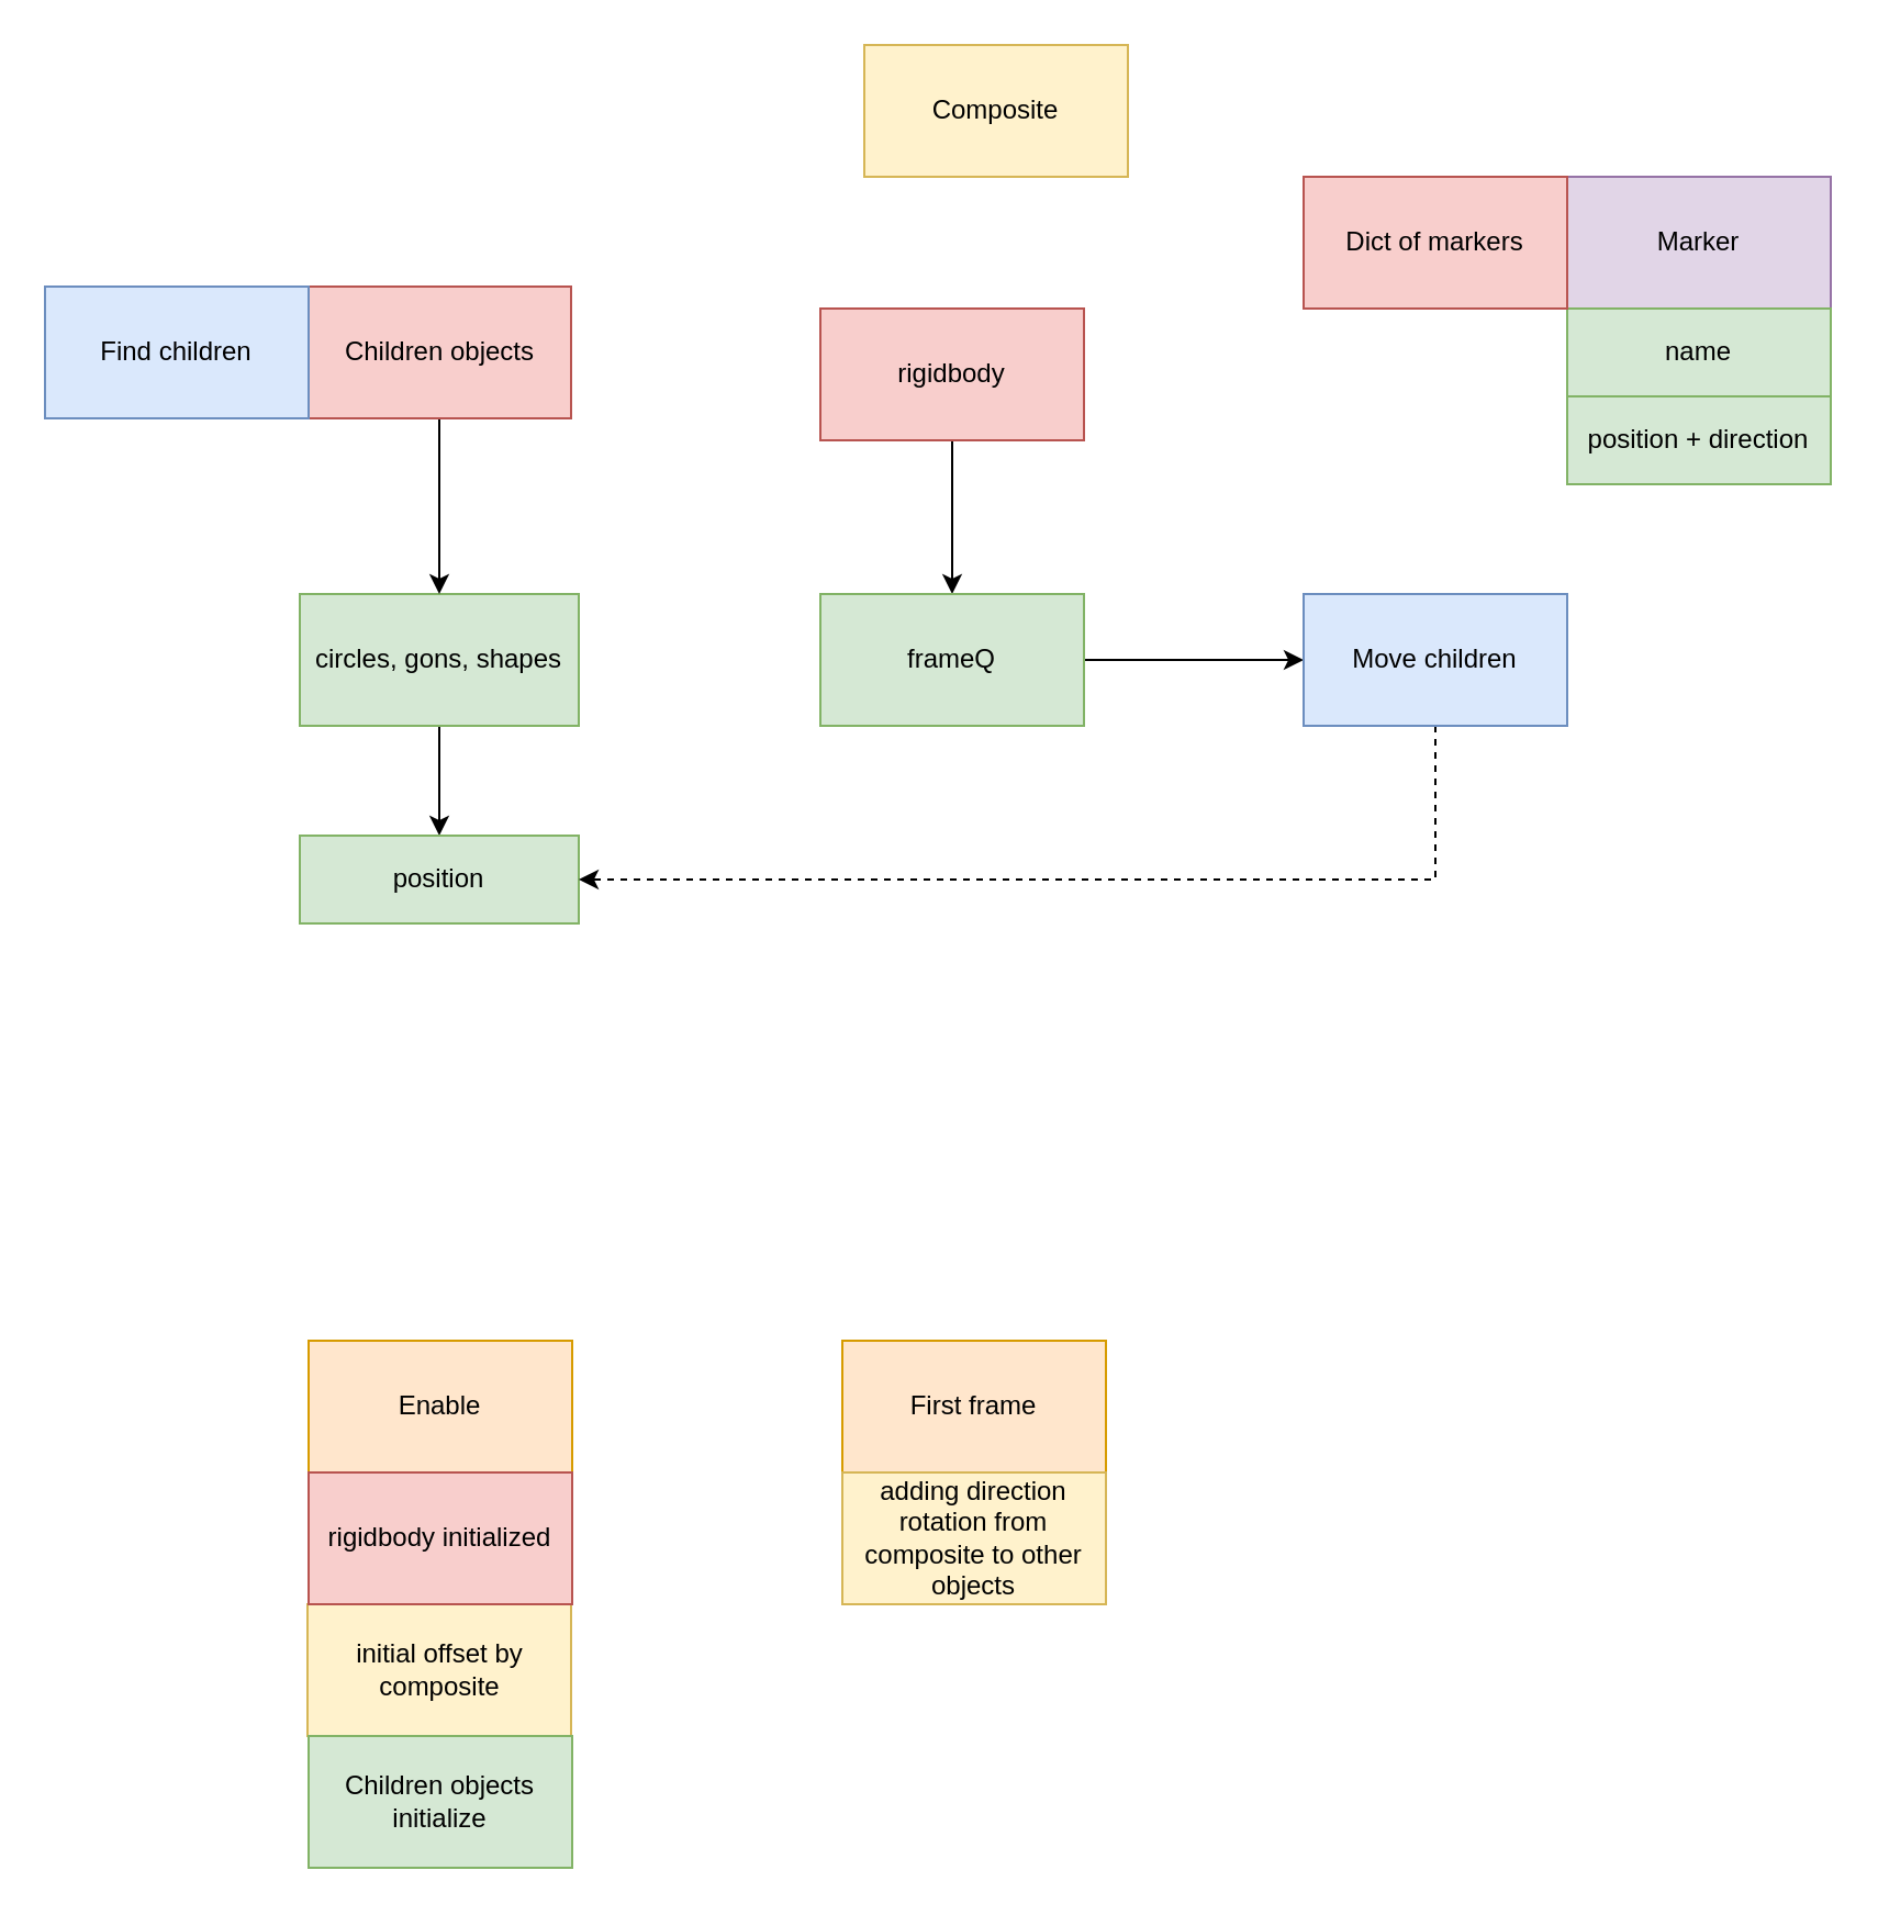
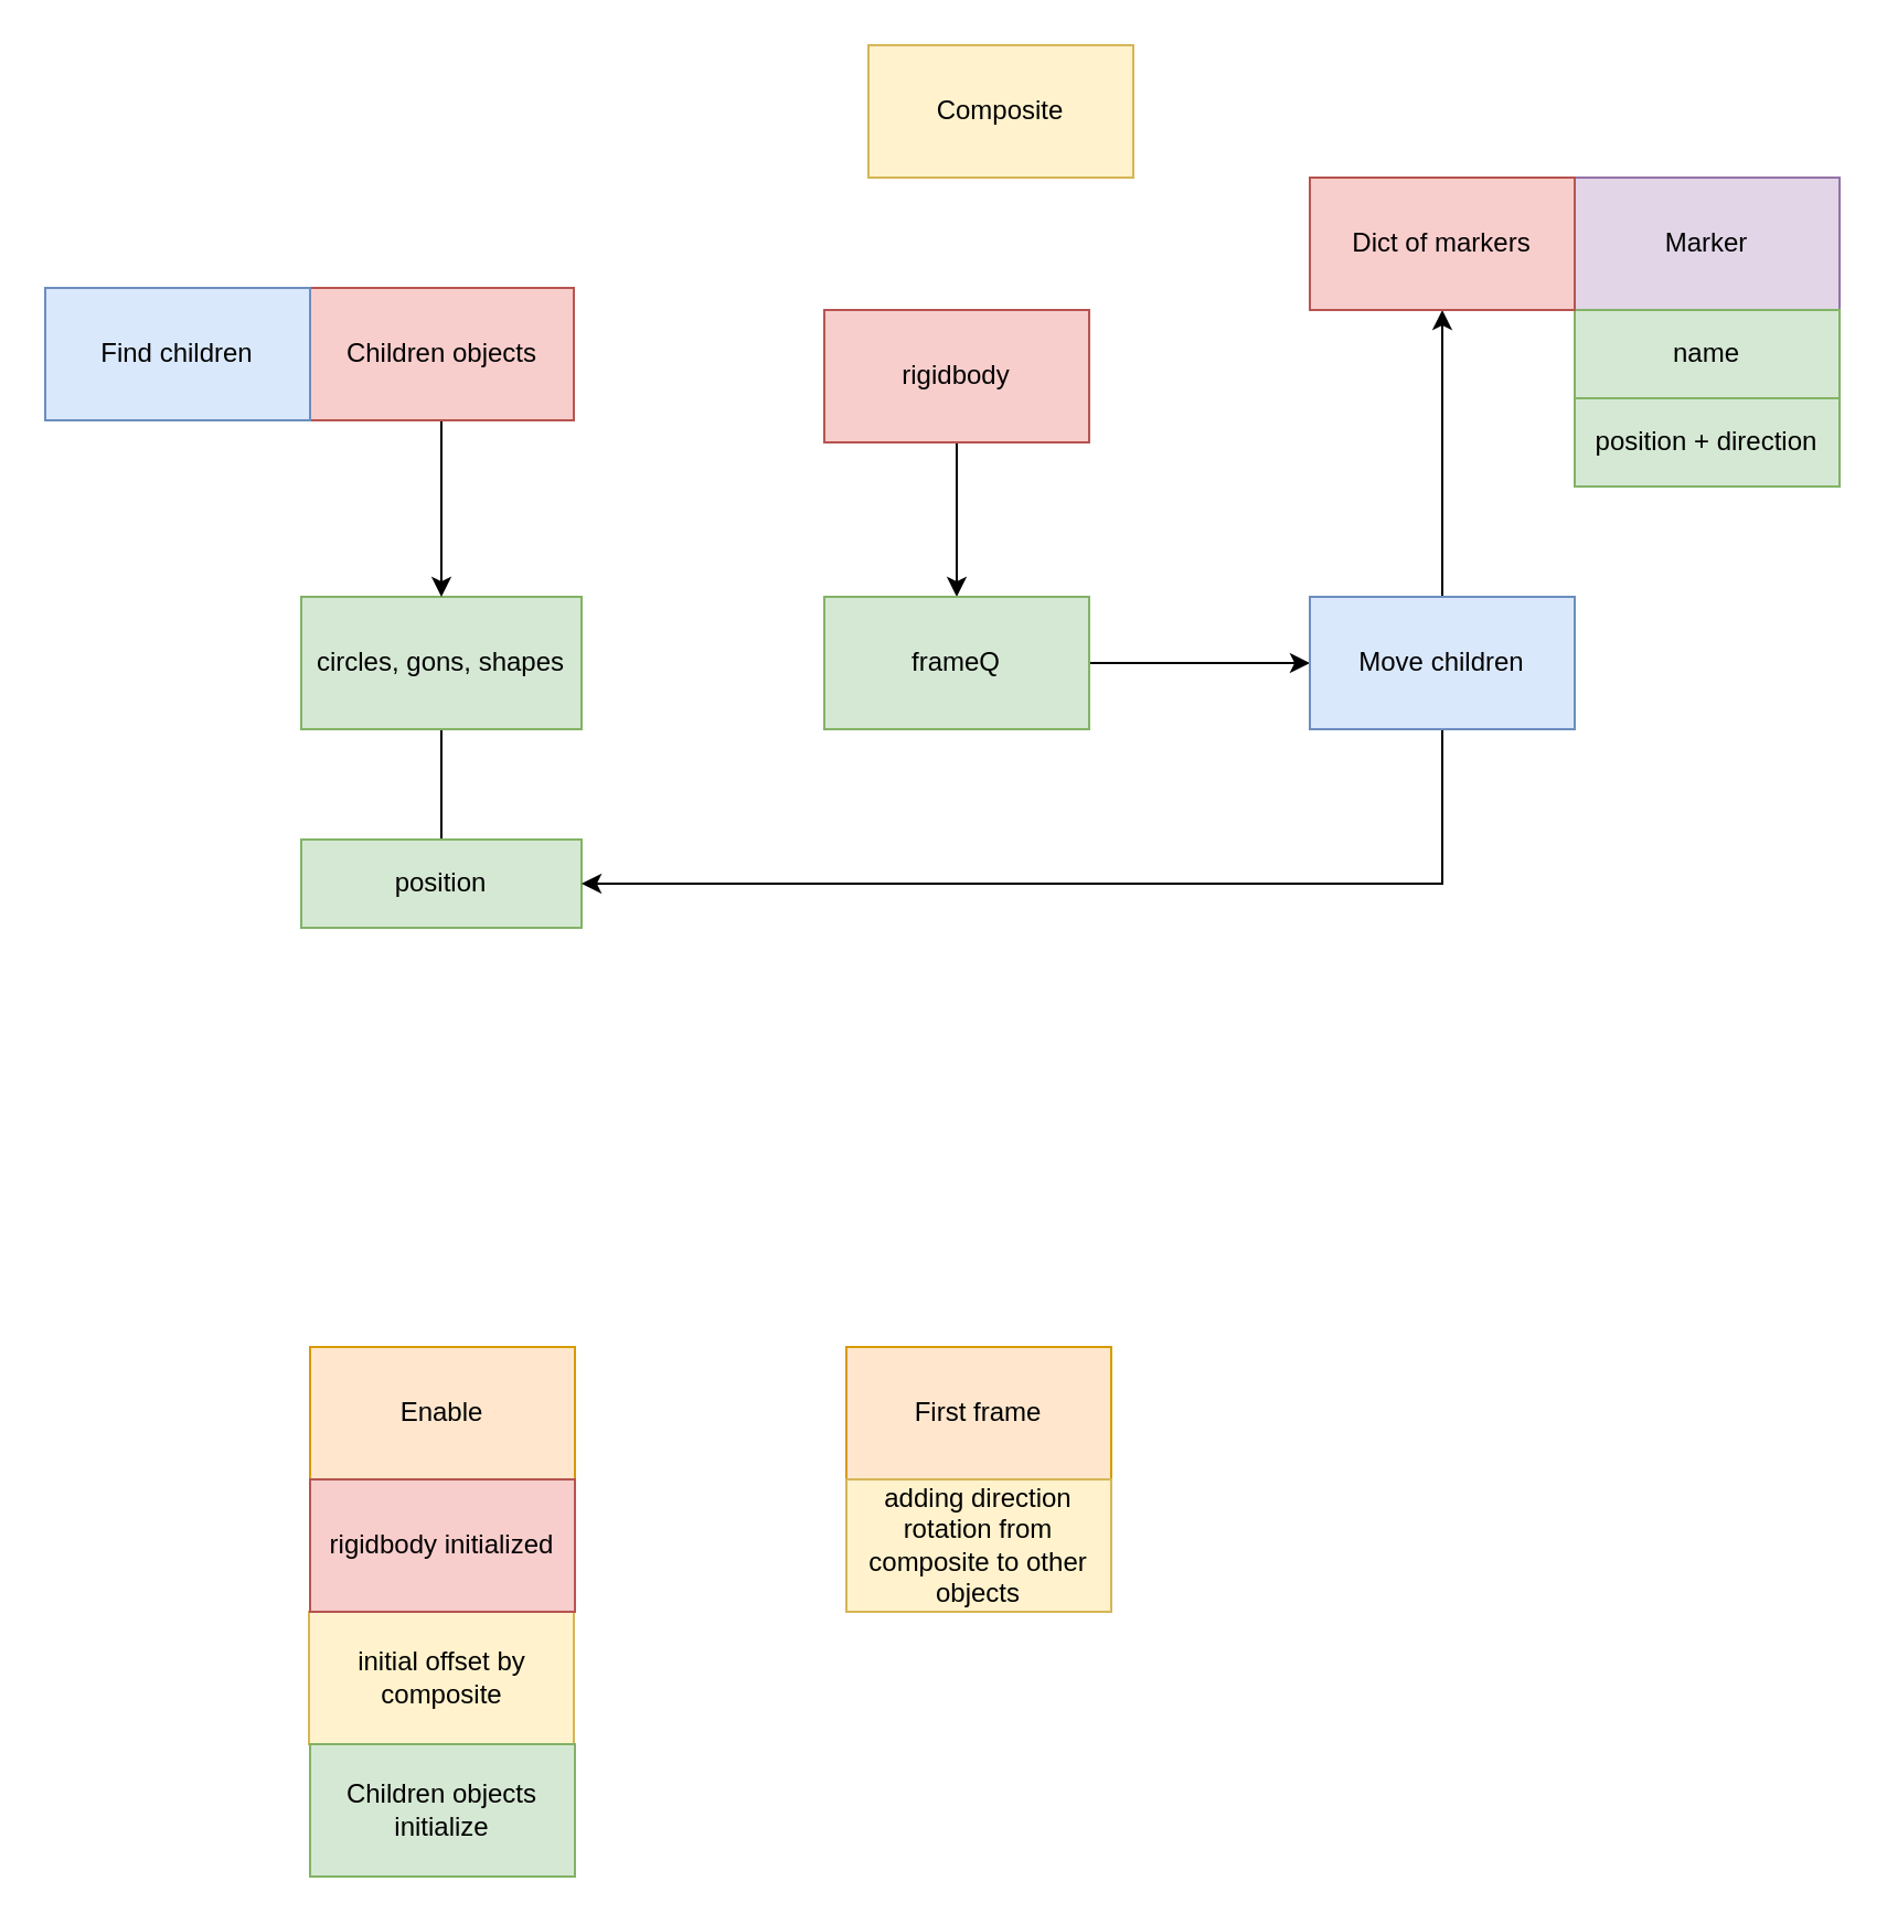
+ <mxCell id="13" style="edgeStyle=orthogonalEdgeStyle;rounded=0;orthogonalLoop=1;jettySize=auto;html=1;entryX=0.5;entryY=1;entryDx=0;entryDy=0;" parent="1" source="14" target="18" edge="1"><mxGeometry relative="1" as="geometry" /></mxCell>
- <mxCell id="3" style="edgeStyle=orthogonalEdgeStyle;rounded=0;orthogonalLoop=1;jettySize=auto;html=1;" parent="1" source="4" target="9" edge="1"><mxGeometry relative="1" as="geometry" /></mxCell>
+ <mxCell id="3" style="edgeStyle=orthogonalEdgeStyle;rounded=0;orthogonalLoop=1;jettySize=auto;html=1;endArrow=none;" parent="1" source="4" target="9" edge="1"><mxGeometry relative="1" as="geometry" /></mxCell>
- <mxCell id="12" style="edgeStyle=orthogonalEdgeStyle;rounded=0;orthogonalLoop=1;jettySize=auto;html=1;entryX=1;entryY=0.5;entryDx=0;entryDy=0;dashed=1;" parent="1" source="14" target="9" edge="1"><mxGeometry relative="1" as="geometry"><Array as="points"><mxPoint x="653" y="400" /></Array></mxGeometry></mxCell>
+ <mxCell id="12" style="edgeStyle=orthogonalEdgeStyle;rounded=0;orthogonalLoop=1;jettySize=auto;html=1;entryX=1;entryY=0.5;entryDx=0;entryDy=0;" parent="1" source="14" target="9" edge="1"><mxGeometry relative="1" as="geometry"><Array as="points"><mxPoint x="653" y="400" /></Array></mxGeometry></mxCell>
